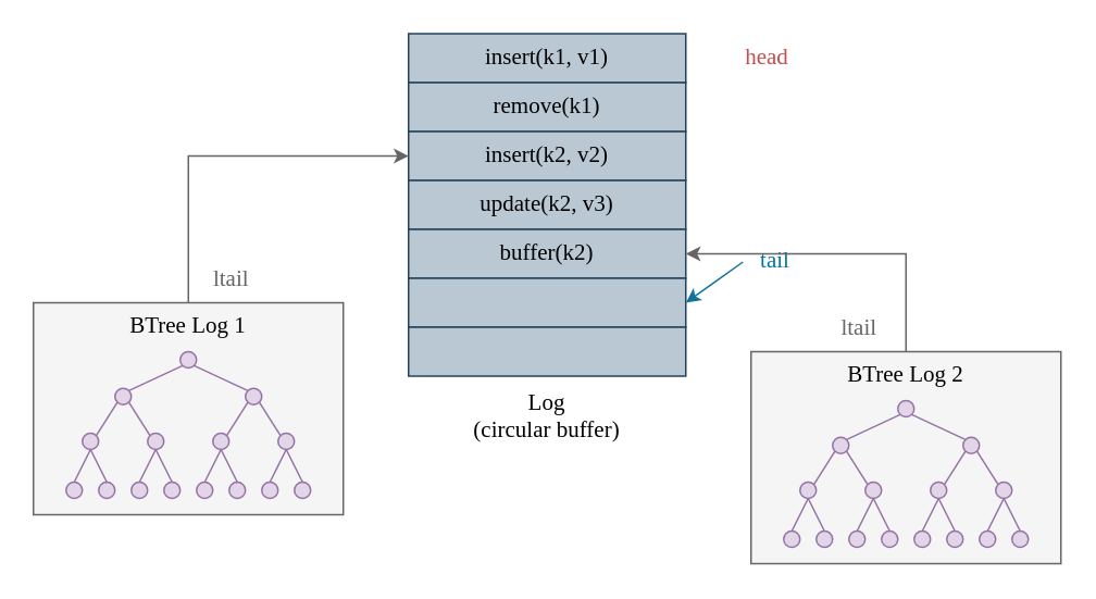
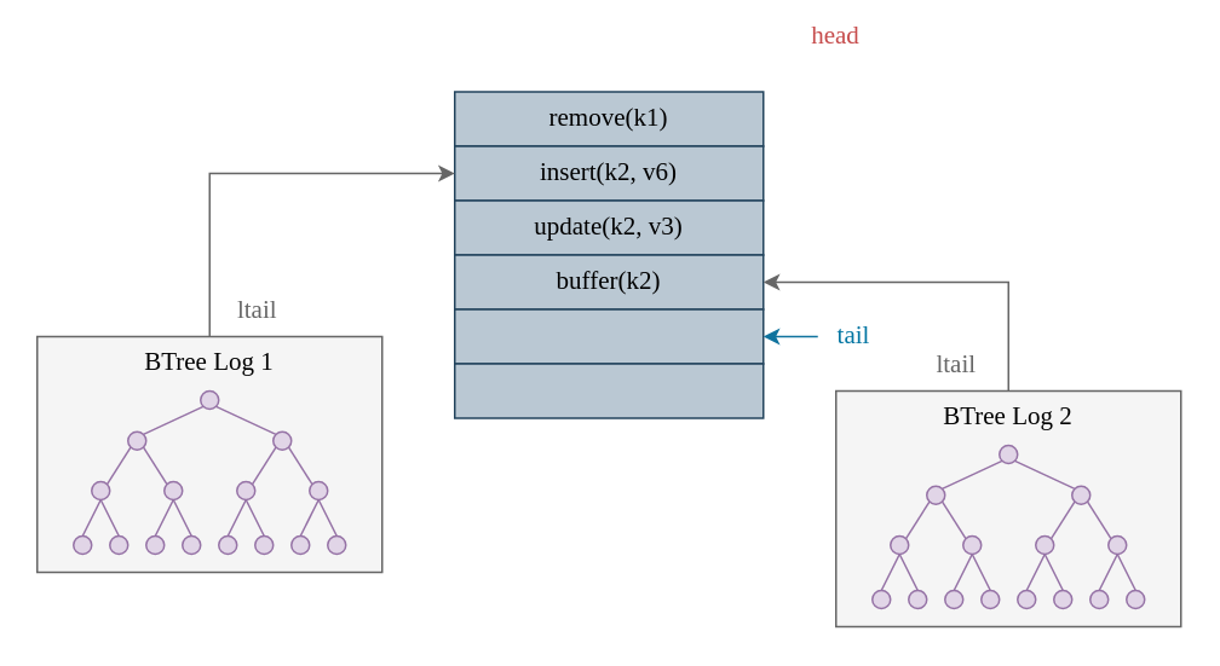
- <mxCell id="2" value="insert(k1, v1)" style="text;html=1;strokeColor=#23445d;fillColor=#bac8d3;align=center;verticalAlign=middle;whiteSpace=wrap;rounded=0;fontSize=14;fontFamily=Menlo;" parent="1" vertex="1"><mxGeometry x="250" y="20" width="170" height="30" as="geometry" /></mxCell>
- <mxCell id="9" value="head" style="text;html=1;strokeColor=none;fillColor=none;align=center;verticalAlign=middle;whiteSpace=wrap;rounded=0;fontFamily=Menlo;fontSize=14;fontColor=#C64C4C;" parent="1" vertex="1"><mxGeometry x="450" y="25" width="40" height="20" as="geometry" /></mxCell>
+ <mxCell id="9" value="head" style="text;html=1;strokeColor=none;fillColor=none;align=center;verticalAlign=middle;whiteSpace=wrap;rounded=0;fontFamily=Menlo;fontSize=14;fontColor=#C64C4C;" parent="1" vertex="1"><mxGeometry x="440" y="10" width="40" height="20" as="geometry" /></mxCell>
- <mxCell id="4" value="insert(k2, v2)" style="text;html=1;strokeColor=#23445d;fillColor=#bac8d3;align=center;verticalAlign=middle;whiteSpace=wrap;rounded=0;fontSize=14;fontFamily=Menlo;" parent="1" vertex="1"><mxGeometry x="250" y="80" width="170" height="30" as="geometry" /></mxCell>
+ <mxCell id="4" value="insert(k2, v6)" style="text;html=1;strokeColor=#23445d;fillColor=#bac8d3;align=center;verticalAlign=middle;whiteSpace=wrap;rounded=0;fontSize=14;fontFamily=Menlo;" parent="1" vertex="1"><mxGeometry x="250" y="80" width="170" height="30" as="geometry" /></mxCell>
- <mxCell id="14" value="tail" style="text;html=1;strokeColor=none;fillColor=none;align=center;verticalAlign=middle;whiteSpace=wrap;rounded=0;fontFamily=Menlo;fontSize=14;fontColor=#0075A2;" parent="1" vertex="1"><mxGeometry x="455" y="150" width="40" height="20" as="geometry" /></mxCell>
+ <mxCell id="14" value="tail" style="text;html=1;strokeColor=none;fillColor=none;align=center;verticalAlign=middle;whiteSpace=wrap;rounded=0;fontFamily=Menlo;fontSize=14;fontColor=#0075A2;" parent="1" vertex="1"><mxGeometry x="450" y="175" width="40" height="20" as="geometry" /></mxCell>
- <mxCell id="78" value="Log&lt;br&gt;(circular buffer)" style="text;html=1;strokeColor=none;fillColor=none;align=center;verticalAlign=middle;whiteSpace=wrap;rounded=0;fontFamily=Menlo;fontSize=14;" vertex="1" parent="1"><mxGeometry x="250" y="245" width="170" height="20" as="geometry" /></mxCell>
